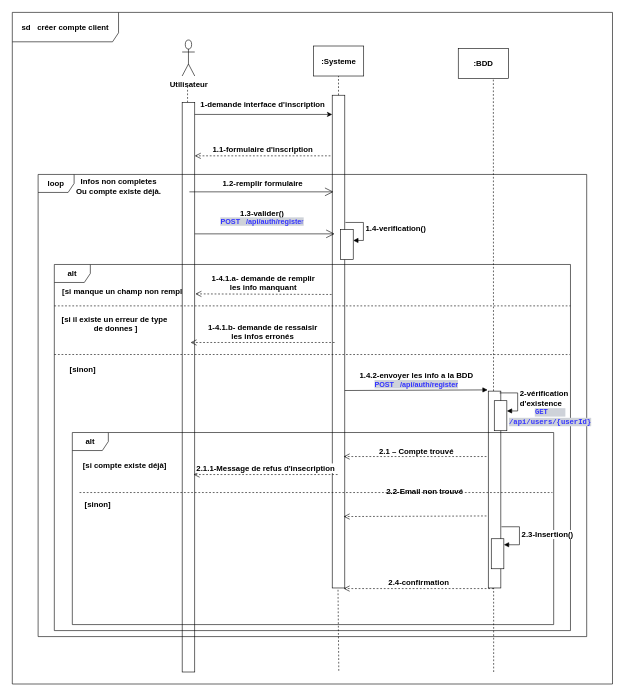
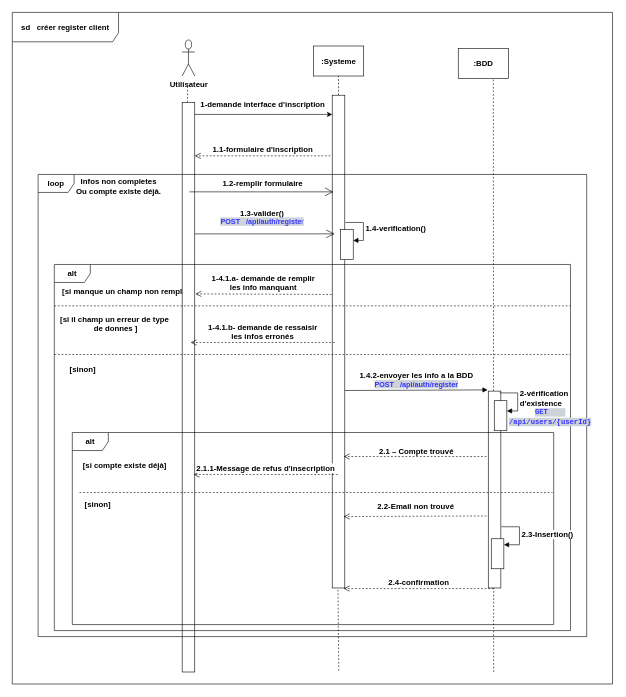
- <mxCell id="38" value="sd&amp;nbsp; &amp;nbsp;créer compte client" style="shape=umlFrame;whiteSpace=wrap;html=1;pointerEvents=0;width=177;height=49;fontStyle=1;fontSize=13;" vertex="1" parent="1"><mxGeometry x="20" y="20" width="1000" height="1119" as="geometry" /></mxCell>
+ <mxCell id="38" value="sd&amp;nbsp; &amp;nbsp;créer register client" style="shape=umlFrame;whiteSpace=wrap;html=1;pointerEvents=0;width=177;height=49;fontStyle=1;fontSize=13;" vertex="1" parent="1"><mxGeometry x="20" y="20" width="1000" height="1119" as="geometry" /></mxCell>
- <mxCell id="44" value="&lt;font style=&quot;font-size: 13px;&quot;&gt;[si il existe un erreur de type&amp;nbsp;&lt;/font&gt;&lt;div&gt;&lt;font style=&quot;font-size: 13px;&quot;&gt;de donnes&amp;nbsp;]&lt;/font&gt;&lt;/div&gt;" style="text;html=1;align=center;verticalAlign=middle;resizable=0;points=[];autosize=1;strokeColor=none;fillColor=none;fontStyle=1;fontSize=13;" vertex="1" parent="1"><mxGeometry x="97" y="519" width="190" height="40" as="geometry" /></mxCell>
+ <mxCell id="44" value="&lt;font style=&quot;font-size: 13px;&quot;&gt;[si il champ un erreur de type&amp;nbsp;&lt;/font&gt;&lt;div&gt;&lt;font style=&quot;font-size: 13px;&quot;&gt;de donnes&amp;nbsp;]&lt;/font&gt;&lt;/div&gt;" style="text;html=1;align=center;verticalAlign=middle;resizable=0;points=[];autosize=1;strokeColor=none;fillColor=none;fontStyle=1;fontSize=13;" vertex="1" parent="1"><mxGeometry x="97" y="519" width="190" height="40" as="geometry" /></mxCell>
- <mxCell id="39" value="2.2-Email non trouvé" style="text;html=1;align=center;verticalAlign=middle;resizable=0;points=[];autosize=1;strokeColor=none;fillColor=none;fontStyle=1;fontSize=13;" vertex="1" parent="1"><mxGeometry x="637" y="803" width="140" height="30" as="geometry" /></mxCell>
+ <mxCell id="39" value="2.2-Email non trouvé" style="text;html=1;align=center;verticalAlign=middle;resizable=0;points=[];autosize=1;strokeColor=none;fillColor=none;fontStyle=1;fontSize=13;" vertex="1" parent="1"><mxGeometry x="622" y="828" width="140" height="30" as="geometry" /></mxCell>
